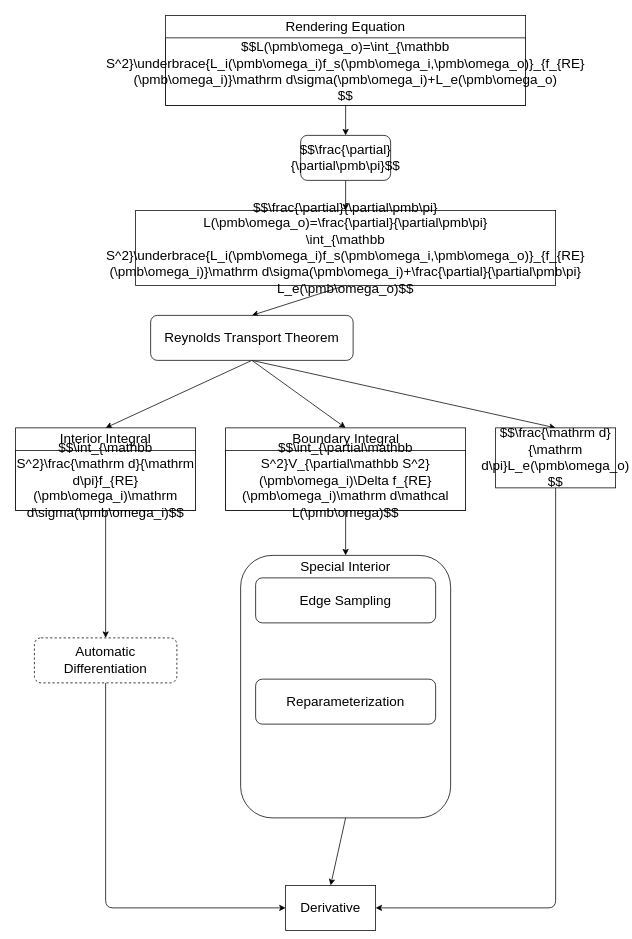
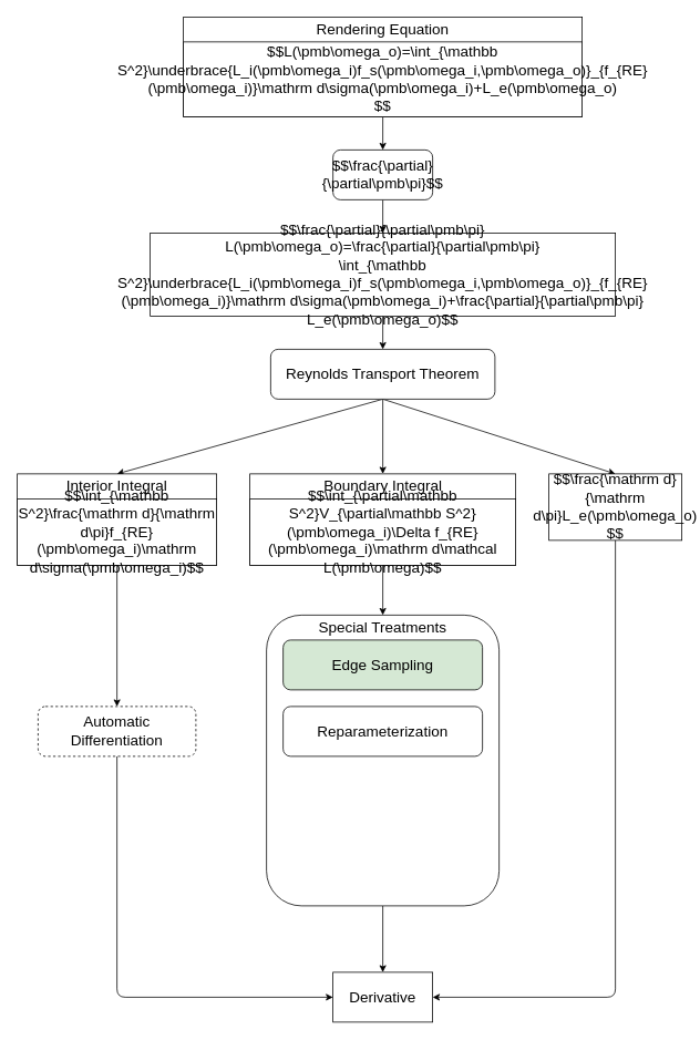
- <mxCell id="14" value="Reynolds Transport Theorem" style="rounded=1;whiteSpace=wrap;html=1;fontSize=18;" vertex="1" parent="1"><mxGeometry x="200" y="420" width="270" height="60" as="geometry" /></mxCell>
+ <mxCell id="14" value="Reynolds Transport Theorem" style="rounded=1;whiteSpace=wrap;html=1;fontSize=18;" vertex="1" parent="1"><mxGeometry x="325" y="420" width="270" height="60" as="geometry" /></mxCell>
- <mxCell id="28" value="Special Interior" style="text;html=1;strokeColor=none;fillColor=none;align=center;verticalAlign=middle;whiteSpace=wrap;rounded=0;fontSize=18;" vertex="1" parent="1"><mxGeometry x="375" y="740" width="170" height="30" as="geometry" /></mxCell>
+ <mxCell id="28" value="Special Treatments" style="text;html=1;strokeColor=none;fillColor=none;align=center;verticalAlign=middle;whiteSpace=wrap;rounded=0;fontSize=18;" vertex="1" parent="1"><mxGeometry x="375" y="740" width="170" height="30" as="geometry" /></mxCell>
- <mxCell id="26" value="Edge Sampling" style="rounded=1;whiteSpace=wrap;html=1;fontSize=18;" vertex="1" parent="1"><mxGeometry x="340" y="770" width="240" height="60" as="geometry" /></mxCell>
+ <mxCell id="26" value="Edge Sampling" style="rounded=1;whiteSpace=wrap;html=1;fontSize=18;fillColor=#d5e8d4;" vertex="1" parent="1"><mxGeometry x="340" y="770" width="240" height="60" as="geometry" /></mxCell>
- <mxCell id="27" value="Reparameterization" style="rounded=1;whiteSpace=wrap;html=1;fontSize=18;" vertex="1" parent="1"><mxGeometry x="340" y="905" width="240" height="60" as="geometry" /></mxCell>
+ <mxCell id="27" value="Reparameterization" style="rounded=1;whiteSpace=wrap;html=1;fontSize=18;" vertex="1" parent="1"><mxGeometry x="340" y="850" width="240" height="60" as="geometry" /></mxCell>
- <mxCell id="30" value="Derivative" style="rounded=0;whiteSpace=wrap;html=1;fontSize=18;" vertex="1" parent="1"><mxGeometry x="380" y="1180" width="120" height="60" as="geometry" /></mxCell>
+ <mxCell id="30" value="Derivative" style="rounded=0;whiteSpace=wrap;html=1;fontSize=18;" vertex="1" parent="1"><mxGeometry x="400" y="1170" width="120" height="60" as="geometry" /></mxCell>
